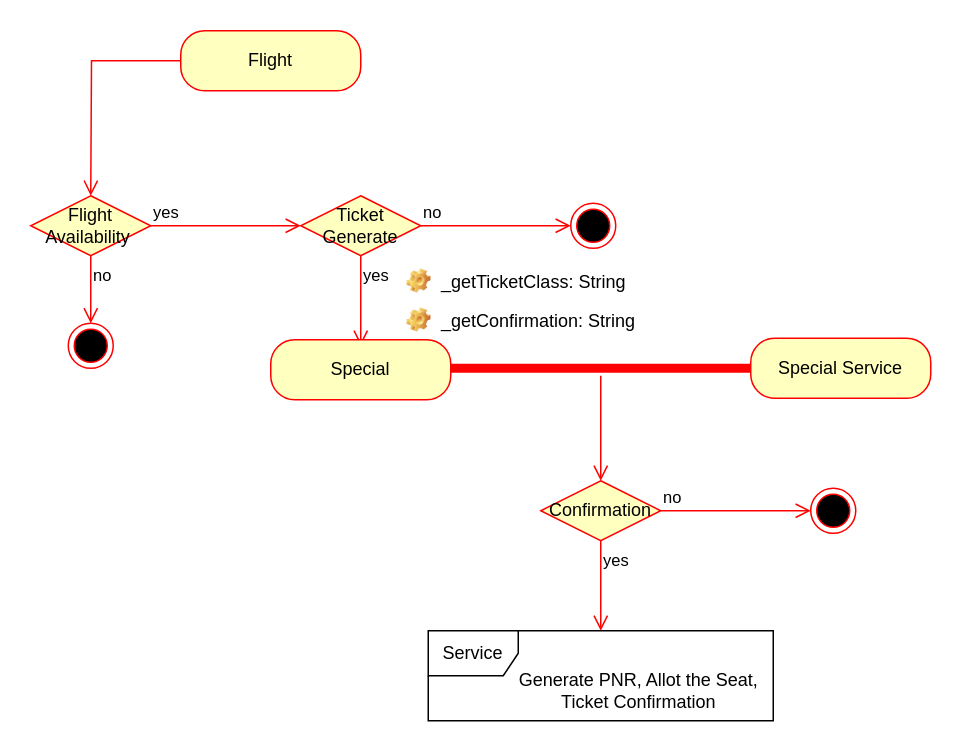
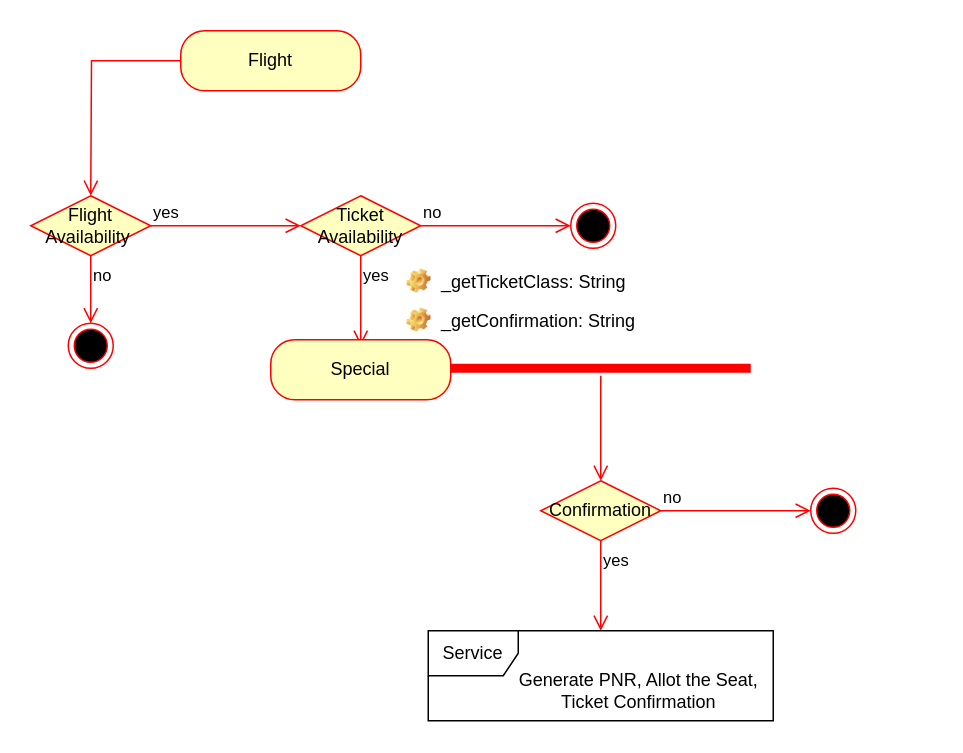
- <mxCell id="7" value="Ticket Generate" style="rhombus;whiteSpace=wrap;html=1;fillColor=#ffffc0;strokeColor=#ff0000;" vertex="1" parent="1"><mxGeometry x="200" y="130" width="80" height="40" as="geometry" /></mxCell>
+ <mxCell id="7" value="Ticket Availability" style="rhombus;whiteSpace=wrap;html=1;fillColor=#ffffc0;strokeColor=#ff0000;" vertex="1" parent="1"><mxGeometry x="200" y="130" width="80" height="40" as="geometry" /></mxCell>
- <mxCell id="14" value="Special Service" style="rounded=1;whiteSpace=wrap;html=1;arcSize=40;fontColor=#000000;fillColor=#ffffc0;strokeColor=#ff0000;" vertex="1" parent="1"><mxGeometry x="500" y="225" width="120" height="40" as="geometry" /></mxCell>
